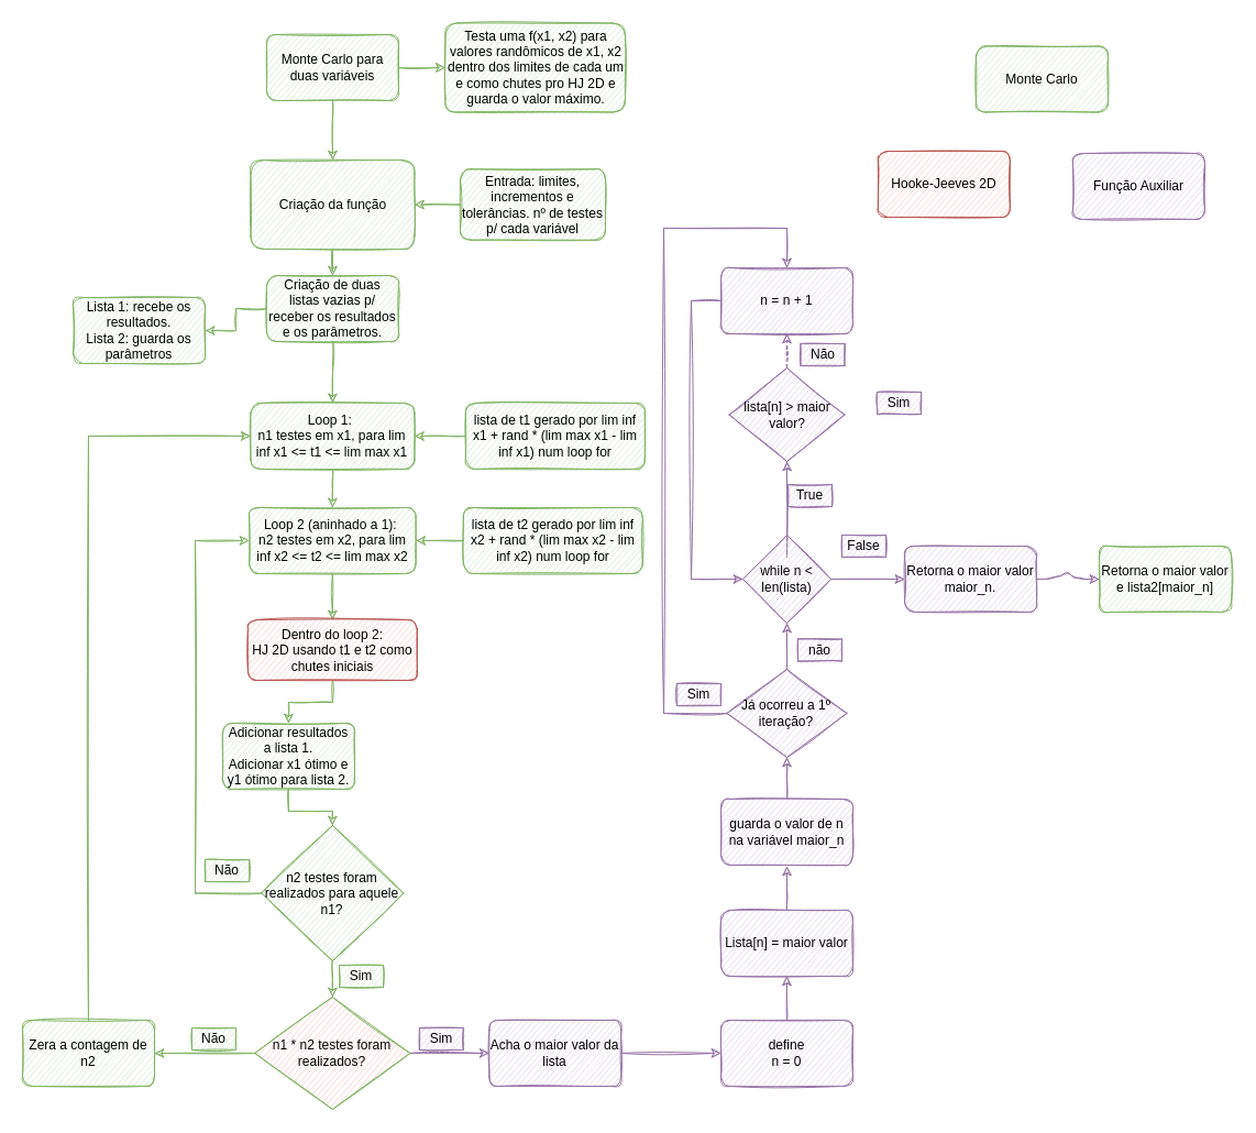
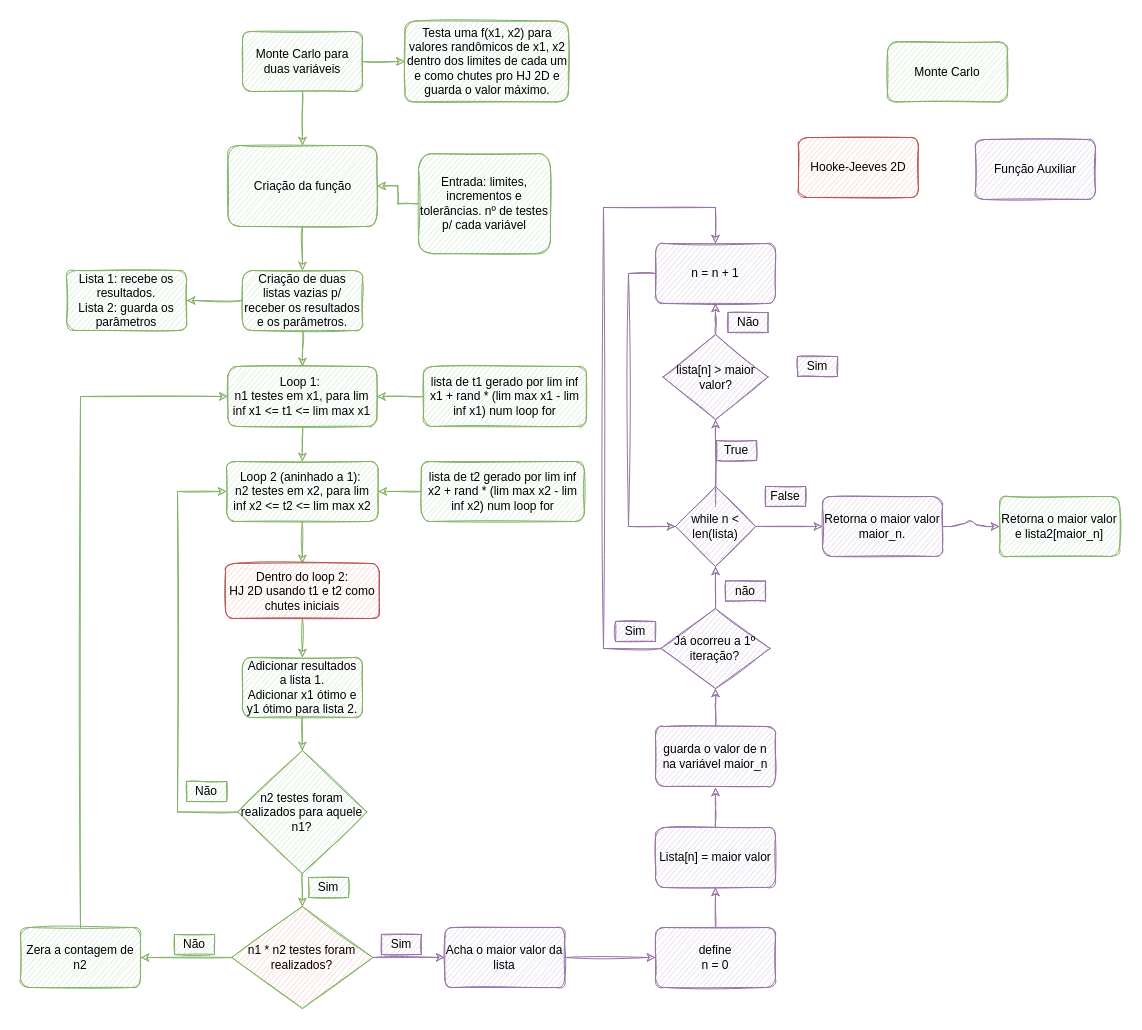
- <mxCell id="8" value="Entrada: limites, incrementos e tolerâncias. nº de testes p/ cada variável" style="whiteSpace=wrap;html=1;rounded=1;fillColor=#d5e8d4;strokeColor=#82b366;sketch=1;" parent="1" vertex="1"><mxGeometry x="418" y="153.25" width="132" height="64.5" as="geometry" /></mxCell>
+ <mxCell id="8" value="Entrada: limites, incrementos e tolerâncias. nº de testes p/ cada variável" style="whiteSpace=wrap;html=1;rounded=1;fillColor=#d5e8d4;strokeColor=#82b366;sketch=1;" parent="1" vertex="1"><mxGeometry x="418" y="153.25" width="132" height="100" as="geometry" /></mxCell>
- <mxCell id="12" value="Criação de duas listas vazias p/ receber os resultados e os parâmetros." style="rounded=1;whiteSpace=wrap;html=1;fillColor=#d5e8d4;strokeColor=#82b366;sketch=1;" parent="1" vertex="1"><mxGeometry x="242" y="250" width="120" height="60" as="geometry" /></mxCell>
+ <mxCell id="12" value="Criação de duas listas vazias p/ receber os resultados e os parâmetros." style="rounded=1;whiteSpace=wrap;html=1;fillColor=#d5e8d4;strokeColor=#82b366;sketch=1;" parent="1" vertex="1"><mxGeometry x="242" y="270" width="120" height="60" as="geometry" /></mxCell>
- <mxCell id="44" style="edgeStyle=orthogonalEdgeStyle;rounded=0;orthogonalLoop=1;jettySize=auto;html=1;exitX=0.5;exitY=0;exitDx=0;exitDy=0;fillColor=#e1d5e7;sketch=1;strokeColor=#9673A6;dashed=1;" parent="1" source="45" target="51" edge="1"><mxGeometry relative="1" as="geometry" /></mxCell>
+ <mxCell id="44" style="edgeStyle=orthogonalEdgeStyle;rounded=0;orthogonalLoop=1;jettySize=auto;html=1;exitX=0.5;exitY=0;exitDx=0;exitDy=0;fillColor=#e1d5e7;sketch=1;strokeColor=#9673A6;" parent="1" source="45" target="51" edge="1"><mxGeometry relative="1" as="geometry" /></mxCell>
- <mxCell id="24" value="Adicionar resultados a lista 1.&lt;br&gt;Adicionar x1 ótimo e y1 ótimo para lista 2." style="rounded=1;whiteSpace=wrap;html=1;fillColor=#d5e8d4;sketch=1;strokeColor=#82B366;" parent="1" vertex="1"><mxGeometry x="201.87" y="657" width="120" height="60" as="geometry" /></mxCell>
+ <mxCell id="24" value="Adicionar resultados a lista 1.&lt;br&gt;Adicionar x1 ótimo e y1 ótimo para lista 2." style="rounded=1;whiteSpace=wrap;html=1;fillColor=#d5e8d4;sketch=1;strokeColor=#82B366;" parent="1" vertex="1"><mxGeometry x="241.87" y="657" width="120" height="60" as="geometry" /></mxCell>
